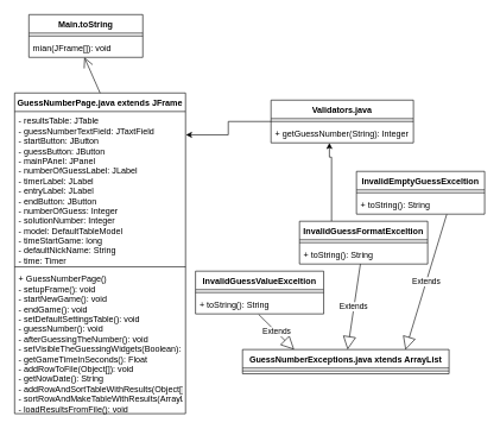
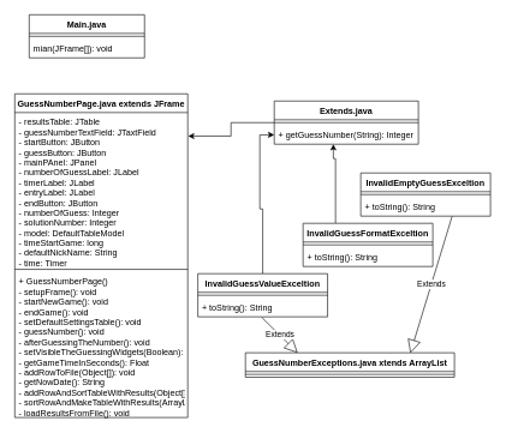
- <mxCell id="2" value="Main.toString" style="swimlane;fontStyle=1;align=center;verticalAlign=top;childLayout=stackLayout;horizontal=1;startSize=26;horizontalStack=0;resizeParent=1;resizeParentMax=0;resizeLast=0;collapsible=1;marginBottom=0;" vertex="1" parent="1"><mxGeometry x="40" y="20" width="160" height="60" as="geometry" /></mxCell>
+ <mxCell id="2" value="Main.java" style="swimlane;fontStyle=1;align=center;verticalAlign=top;childLayout=stackLayout;horizontal=1;startSize=26;horizontalStack=0;resizeParent=1;resizeParentMax=0;resizeLast=0;collapsible=1;marginBottom=0;" vertex="1" parent="1"><mxGeometry x="40" y="20" width="160" height="60" as="geometry" /></mxCell>
- <mxCell id="29" value="" style="endArrow=open;endFill=1;endSize=12;html=1;rounded=0;exitX=0.5;exitY=0;exitDx=0;exitDy=0;entryX=0.487;entryY=1;entryDx=0;entryDy=0;entryPerimeter=0;" edge="1" parent="1" source="5" target="4"><mxGeometry width="160" relative="1" as="geometry"><mxPoint x="260" y="300" as="sourcePoint" /><mxPoint x="420" y="300" as="targetPoint" /></mxGeometry></mxCell>
- <mxCell id="10" value="Validators.java" style="swimlane;fontStyle=1;align=center;verticalAlign=top;childLayout=stackLayout;horizontal=1;startSize=26;horizontalStack=0;resizeParent=1;resizeParentMax=0;resizeLast=0;collapsible=1;marginBottom=0;" vertex="1" parent="1"><mxGeometry x="380" y="140" width="200" height="60" as="geometry" /></mxCell>
+ <mxCell id="10" value="Extends.java" style="swimlane;fontStyle=1;align=center;verticalAlign=top;childLayout=stackLayout;horizontal=1;startSize=26;horizontalStack=0;resizeParent=1;resizeParentMax=0;resizeLast=0;collapsible=1;marginBottom=0;" vertex="1" parent="1"><mxGeometry x="380" y="140" width="200" height="60" as="geometry" /></mxCell>
+ <mxCell id="18" style="edgeStyle=orthogonalEdgeStyle;rounded=0;orthogonalLoop=1;jettySize=auto;html=1;exitX=0.5;exitY=0;exitDx=0;exitDy=0;" edge="1" parent="1" source="19" target="12"><mxGeometry relative="1" as="geometry" /></mxCell>
- <mxCell id="28" value="Extends" style="endArrow=block;endSize=16;endFill=0;html=1;rounded=0;" edge="1" parent="1" source="23" target="13"><mxGeometry width="160" relative="1" as="geometry"><mxPoint x="500" y="270" as="sourcePoint" /><mxPoint x="660" y="270" as="targetPoint" /><Array as="points" /></mxGeometry></mxCell>
